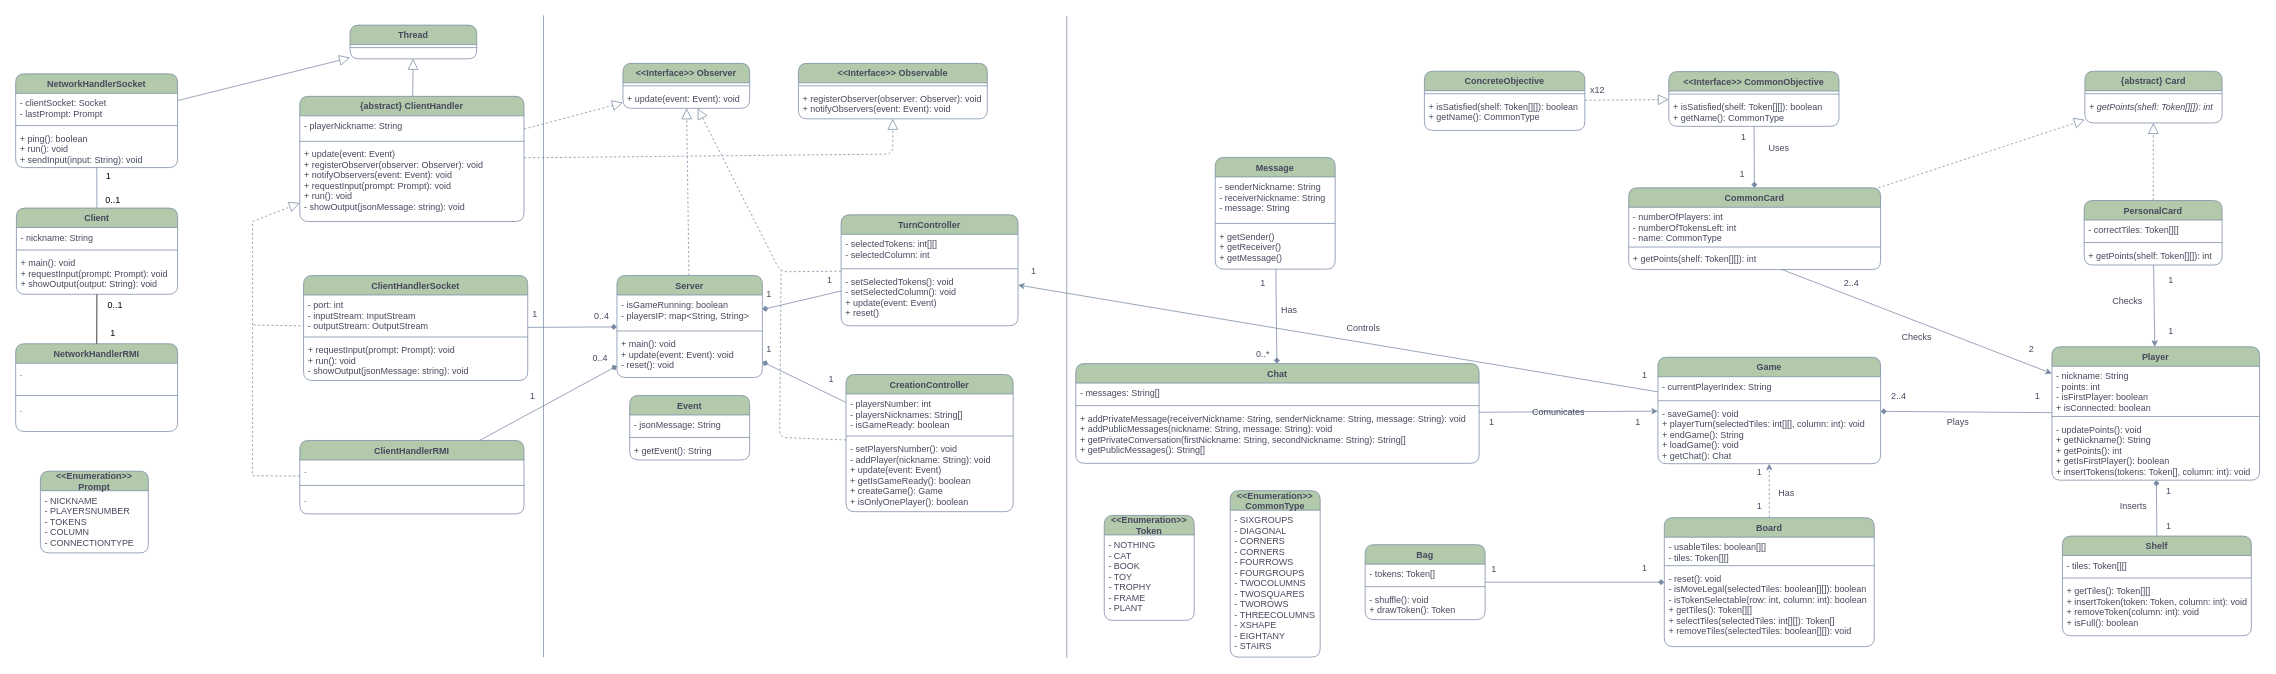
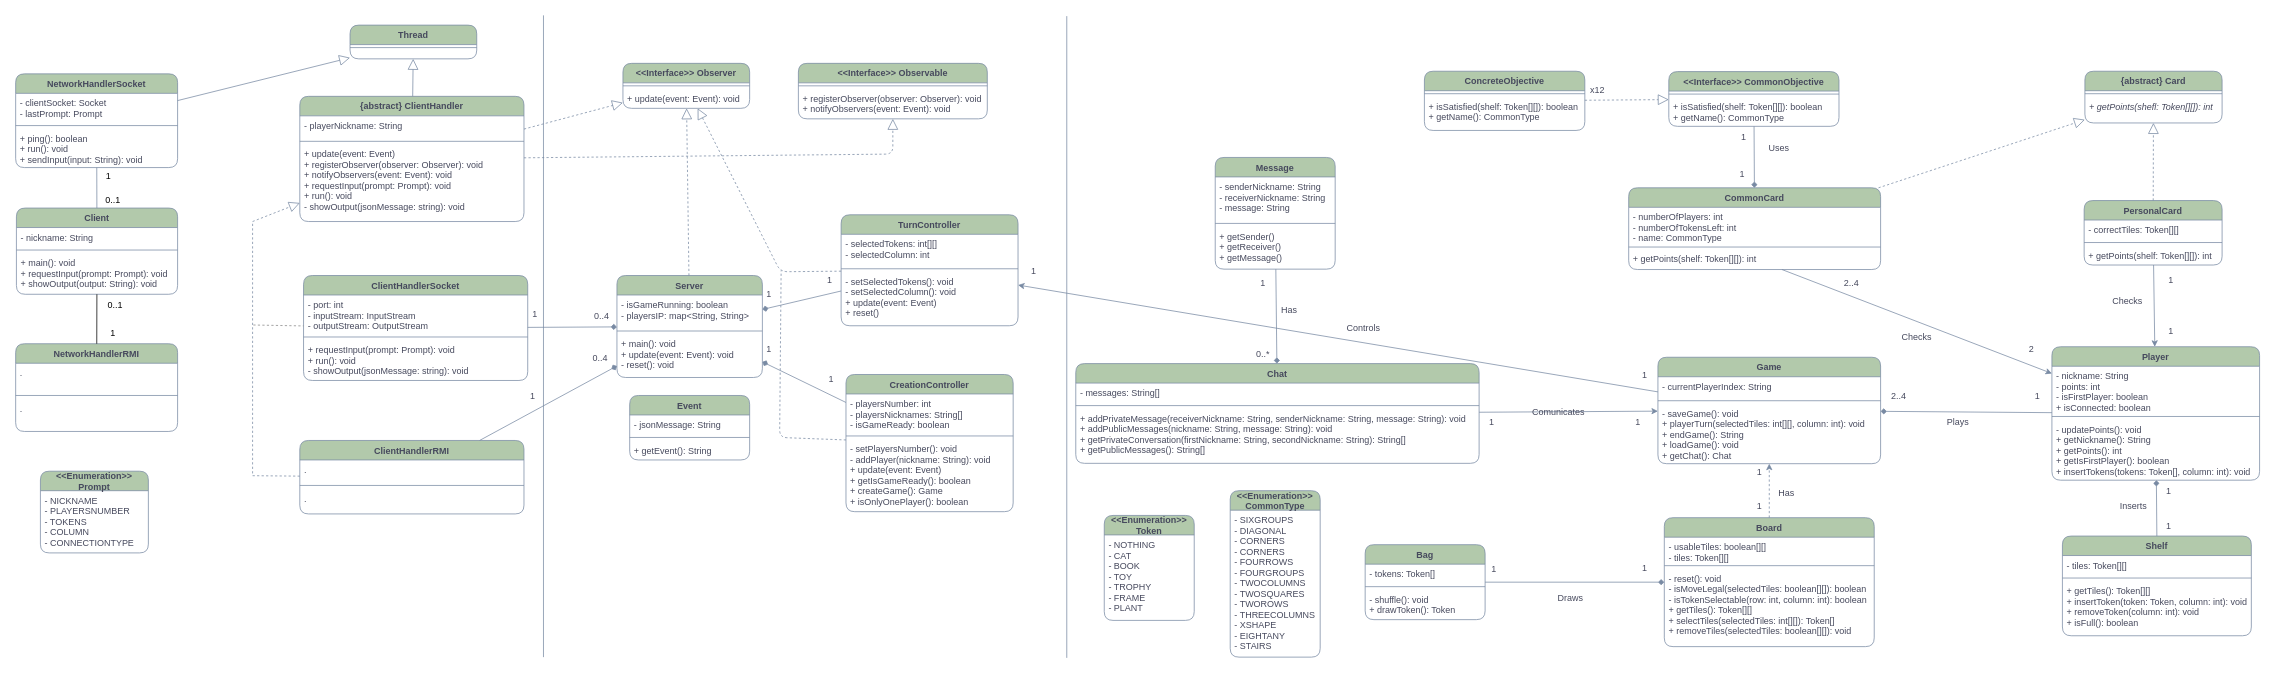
+ <mxCell id="39" value="Draws" style="text;html=1;strokeColor=none;fillColor=none;align=center;verticalAlign=middle;whiteSpace=wrap;rounded=1;labelBackgroundColor=none;fontColor=#46495D;" parent="1" vertex="1"><mxGeometry x="2063.5" y="783" width="60" height="30" as="geometry" /></mxCell>
